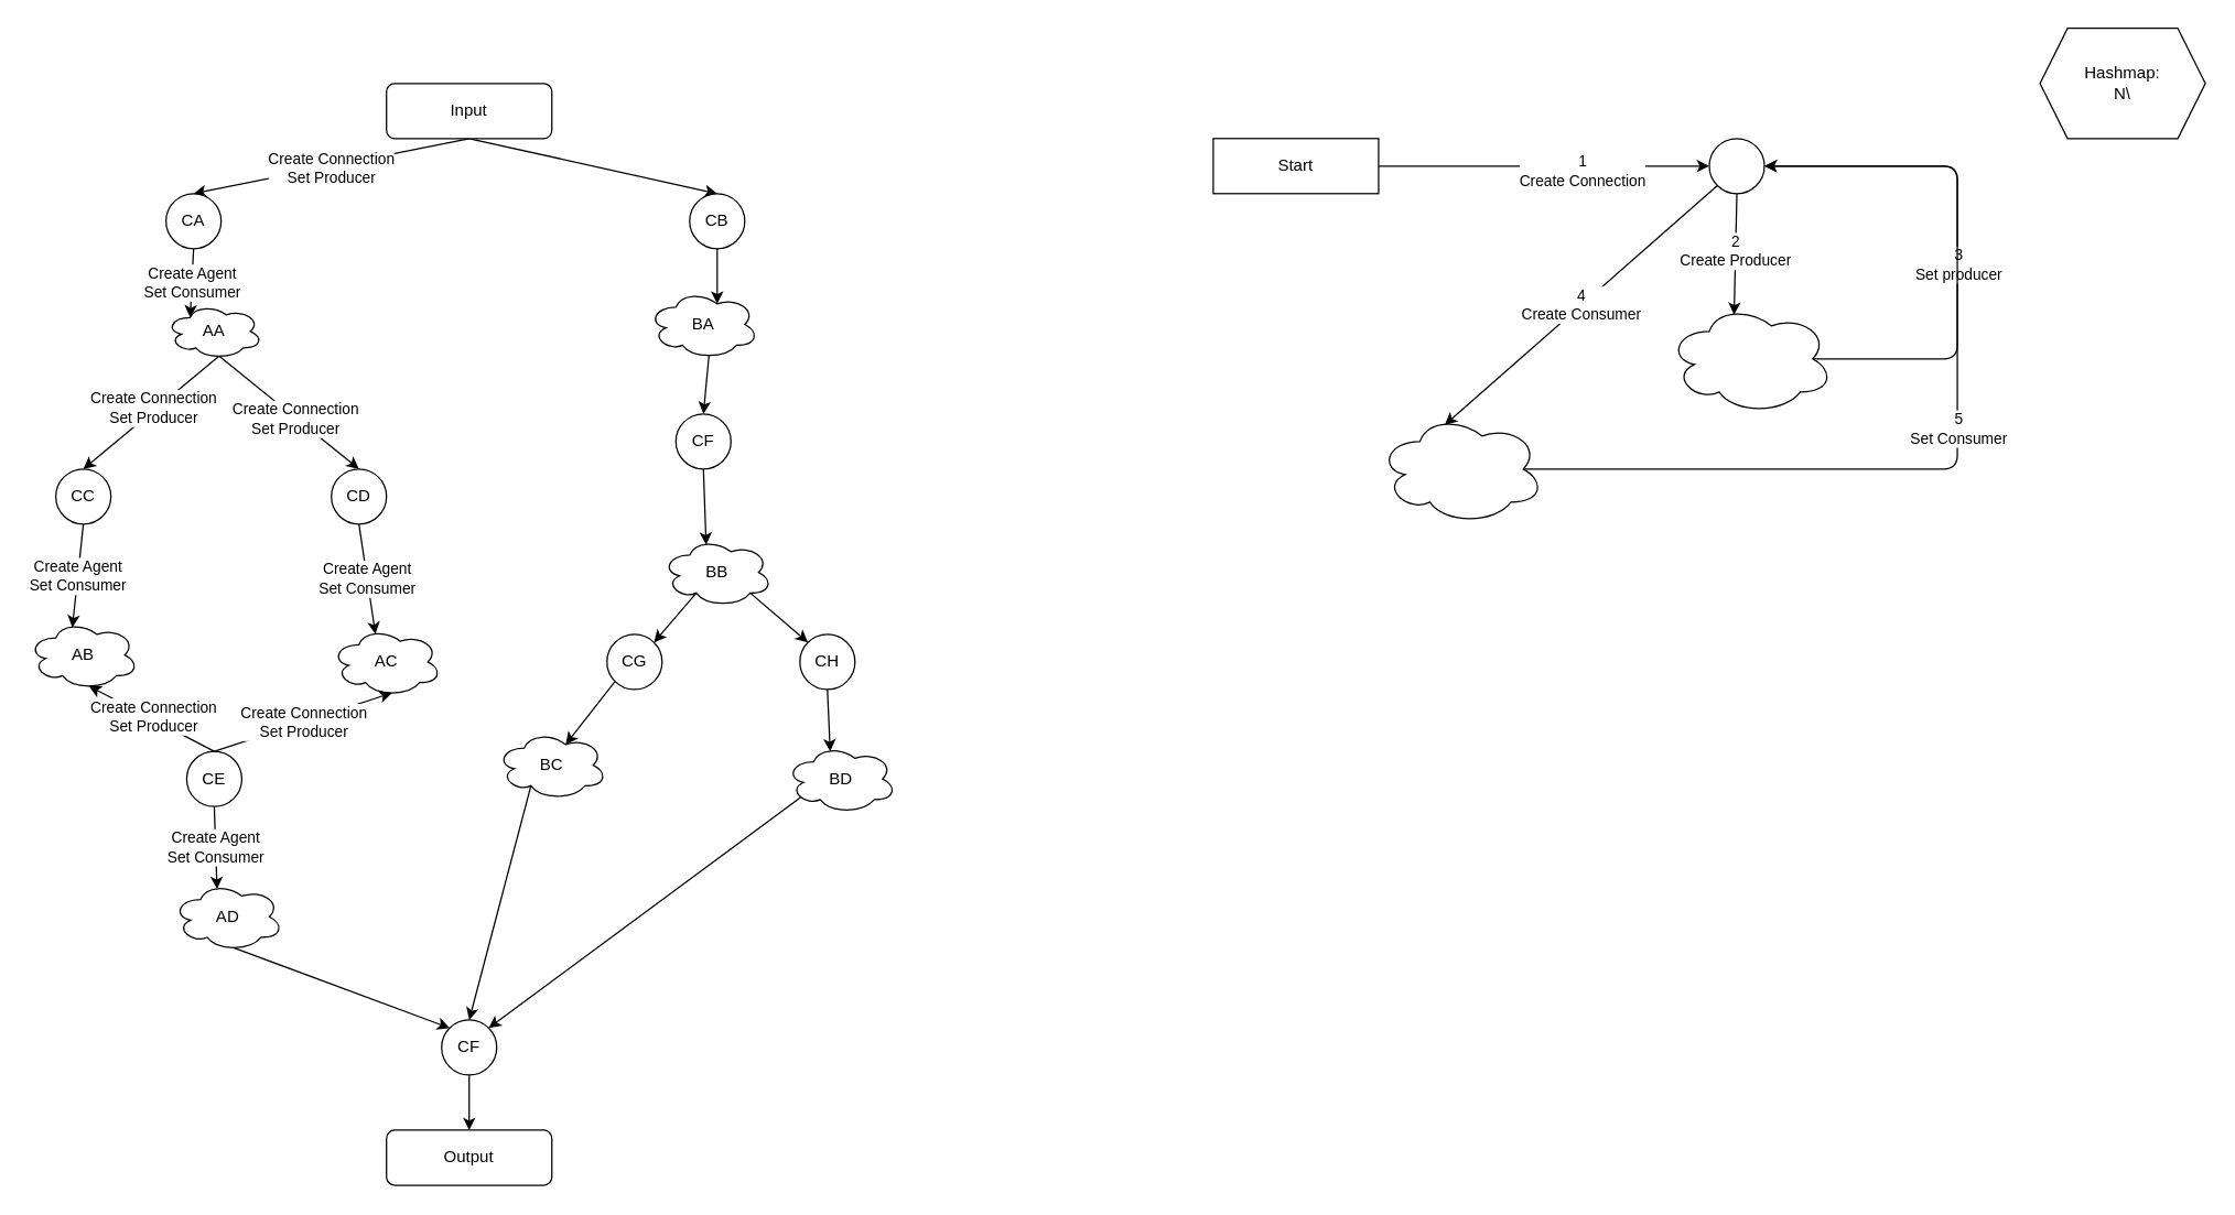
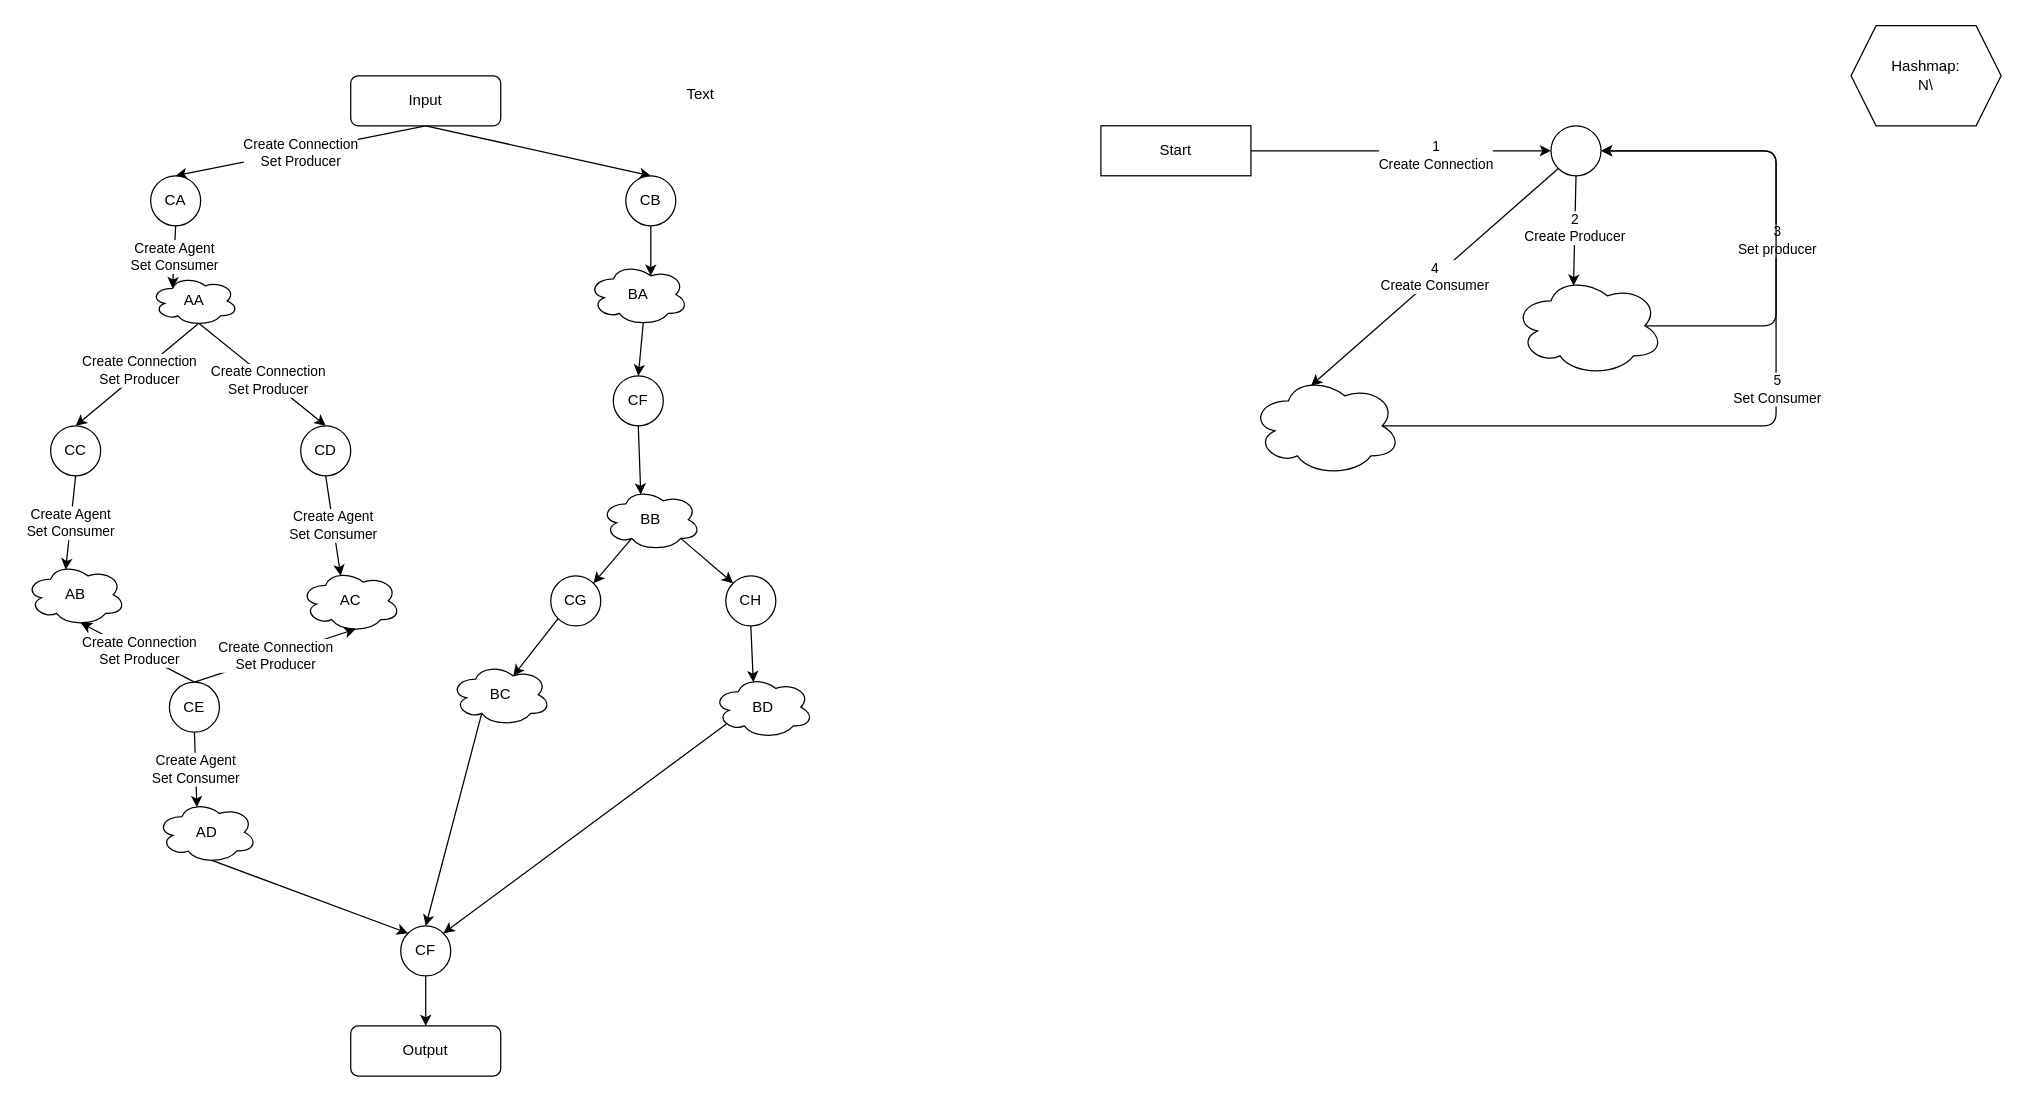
+ <mxCell id="54" value="Text" style="text;html=1;strokeColor=none;fillColor=none;align=center;verticalAlign=middle;whiteSpace=wrap;rounded=0;" vertex="1" parent="1"><mxGeometry x="440" y="60" width="240" height="30" as="geometry" /></mxCell>
